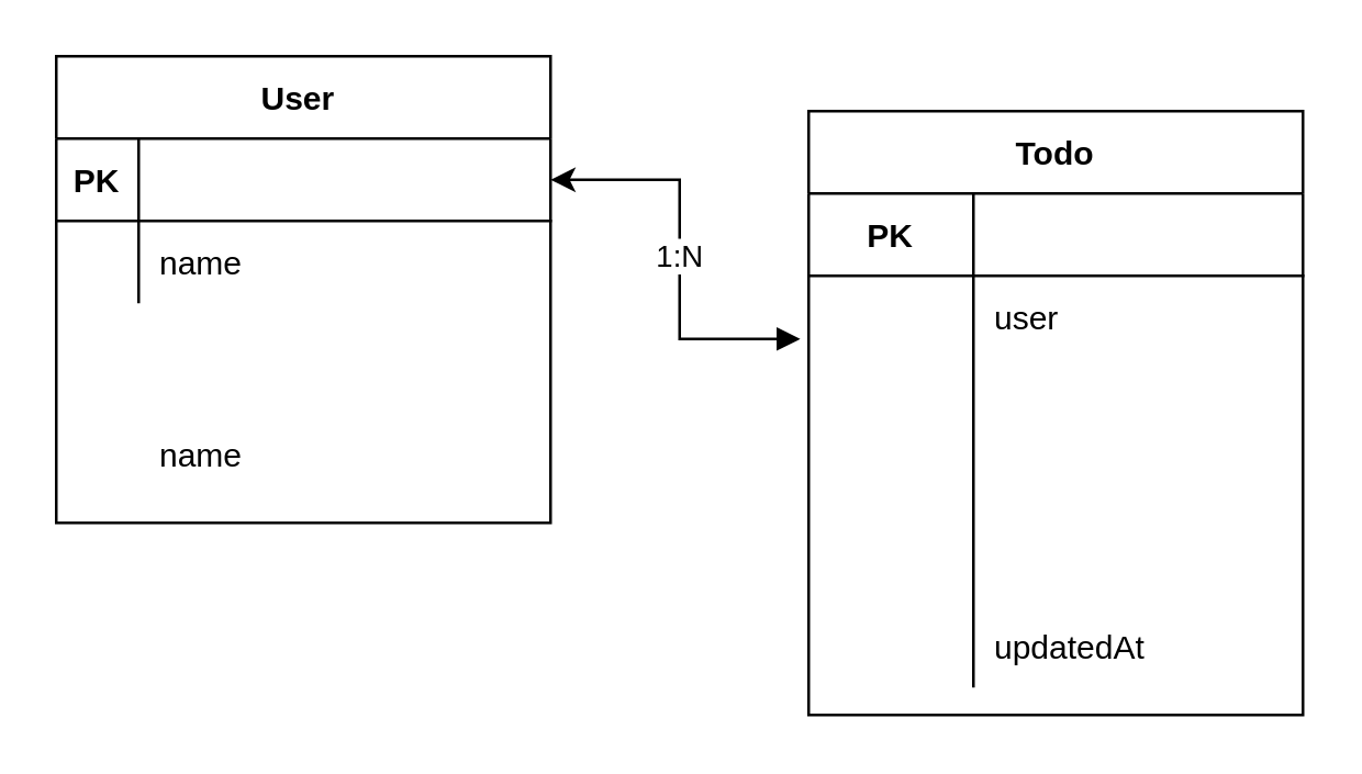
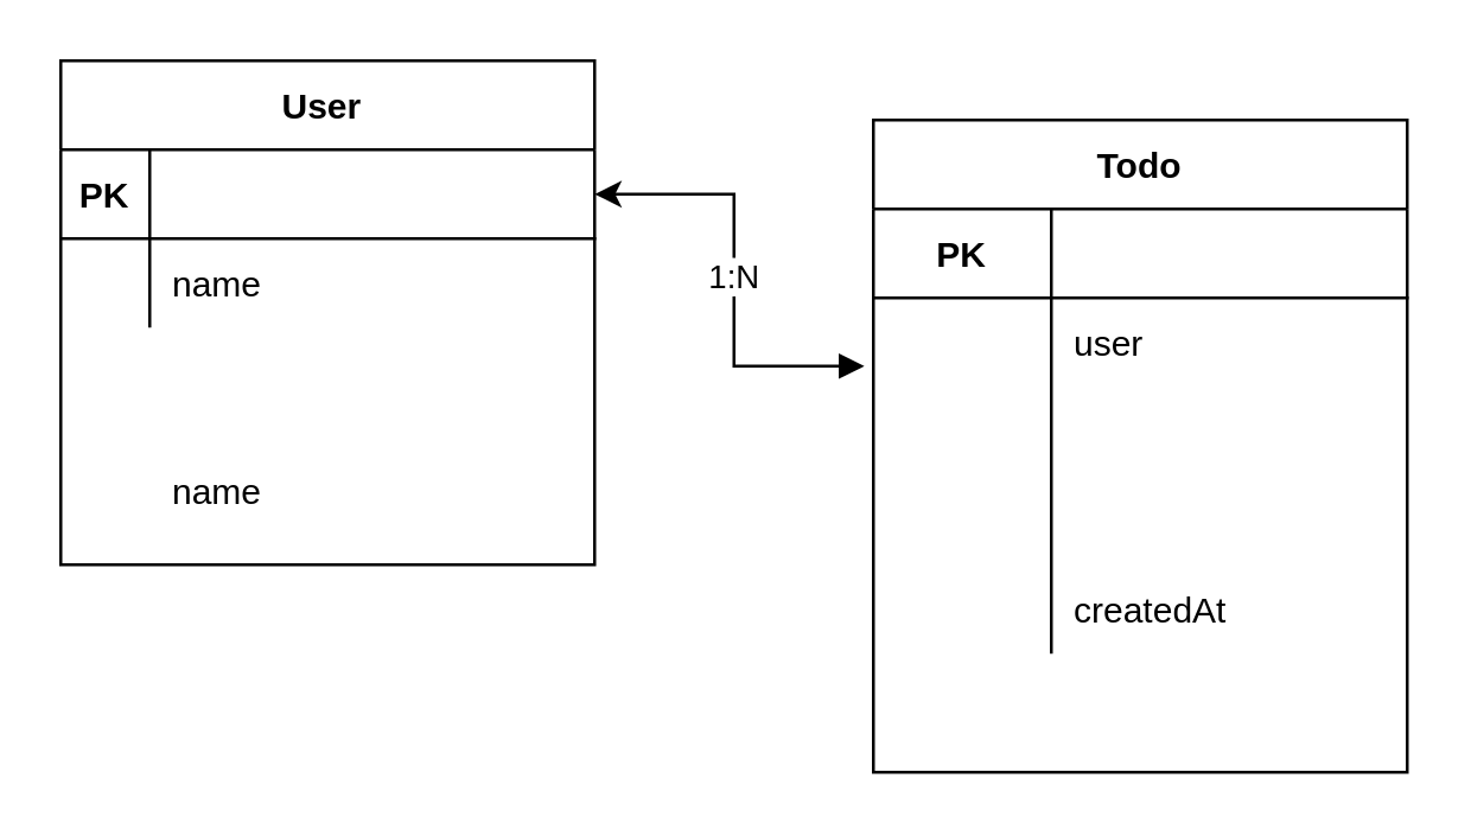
+ <mxCell id="26" value="createdAt" style="shape=partialRectangle;connectable=0;fillColor=none;top=0;left=0;bottom=0;right=0;align=left;spacingLeft=6;overflow=hidden;" vertex="1" parent="24"><mxGeometry x="60" width="120" height="30" as="geometry" /></mxCell>
- <mxCell id="29" value="updatedAt" style="shape=partialRectangle;connectable=0;fillColor=none;top=0;left=0;bottom=0;right=0;align=left;spacingLeft=6;overflow=hidden;" vertex="1" parent="27"><mxGeometry x="60" width="120" height="30" as="geometry" /></mxCell>
